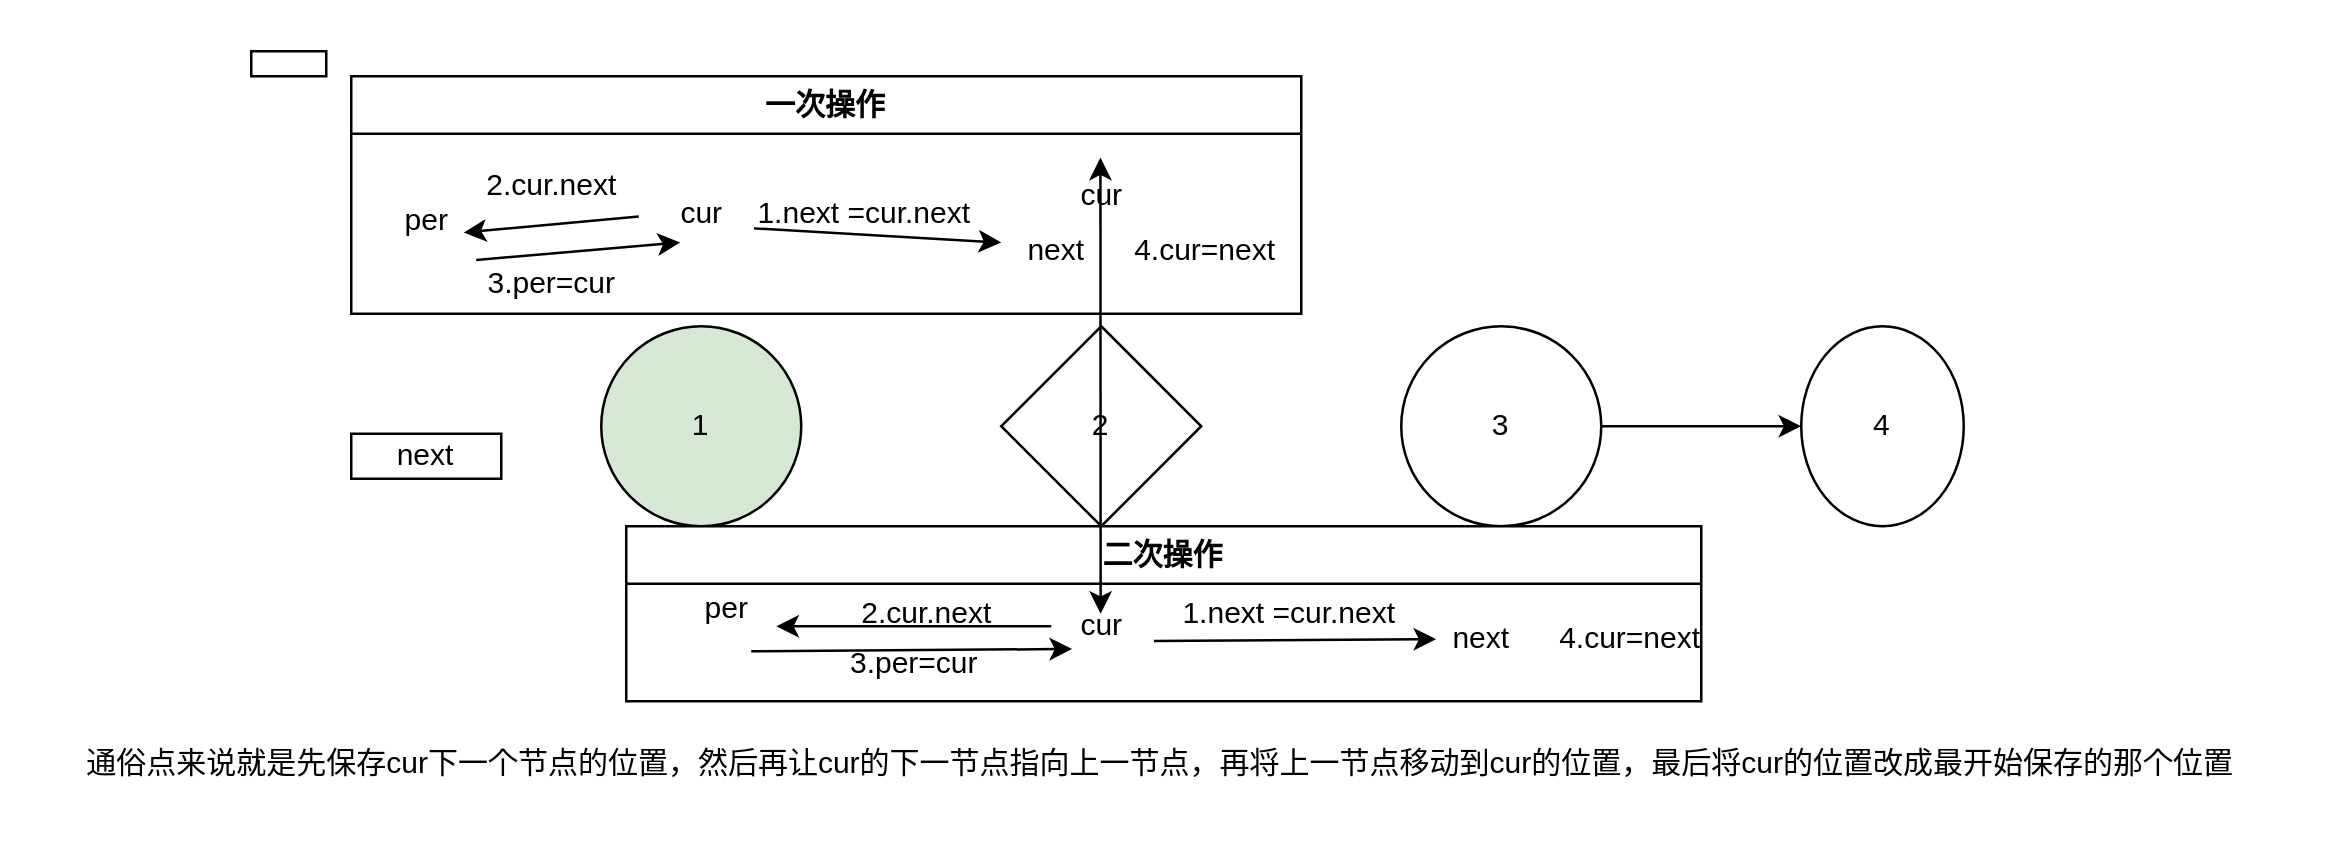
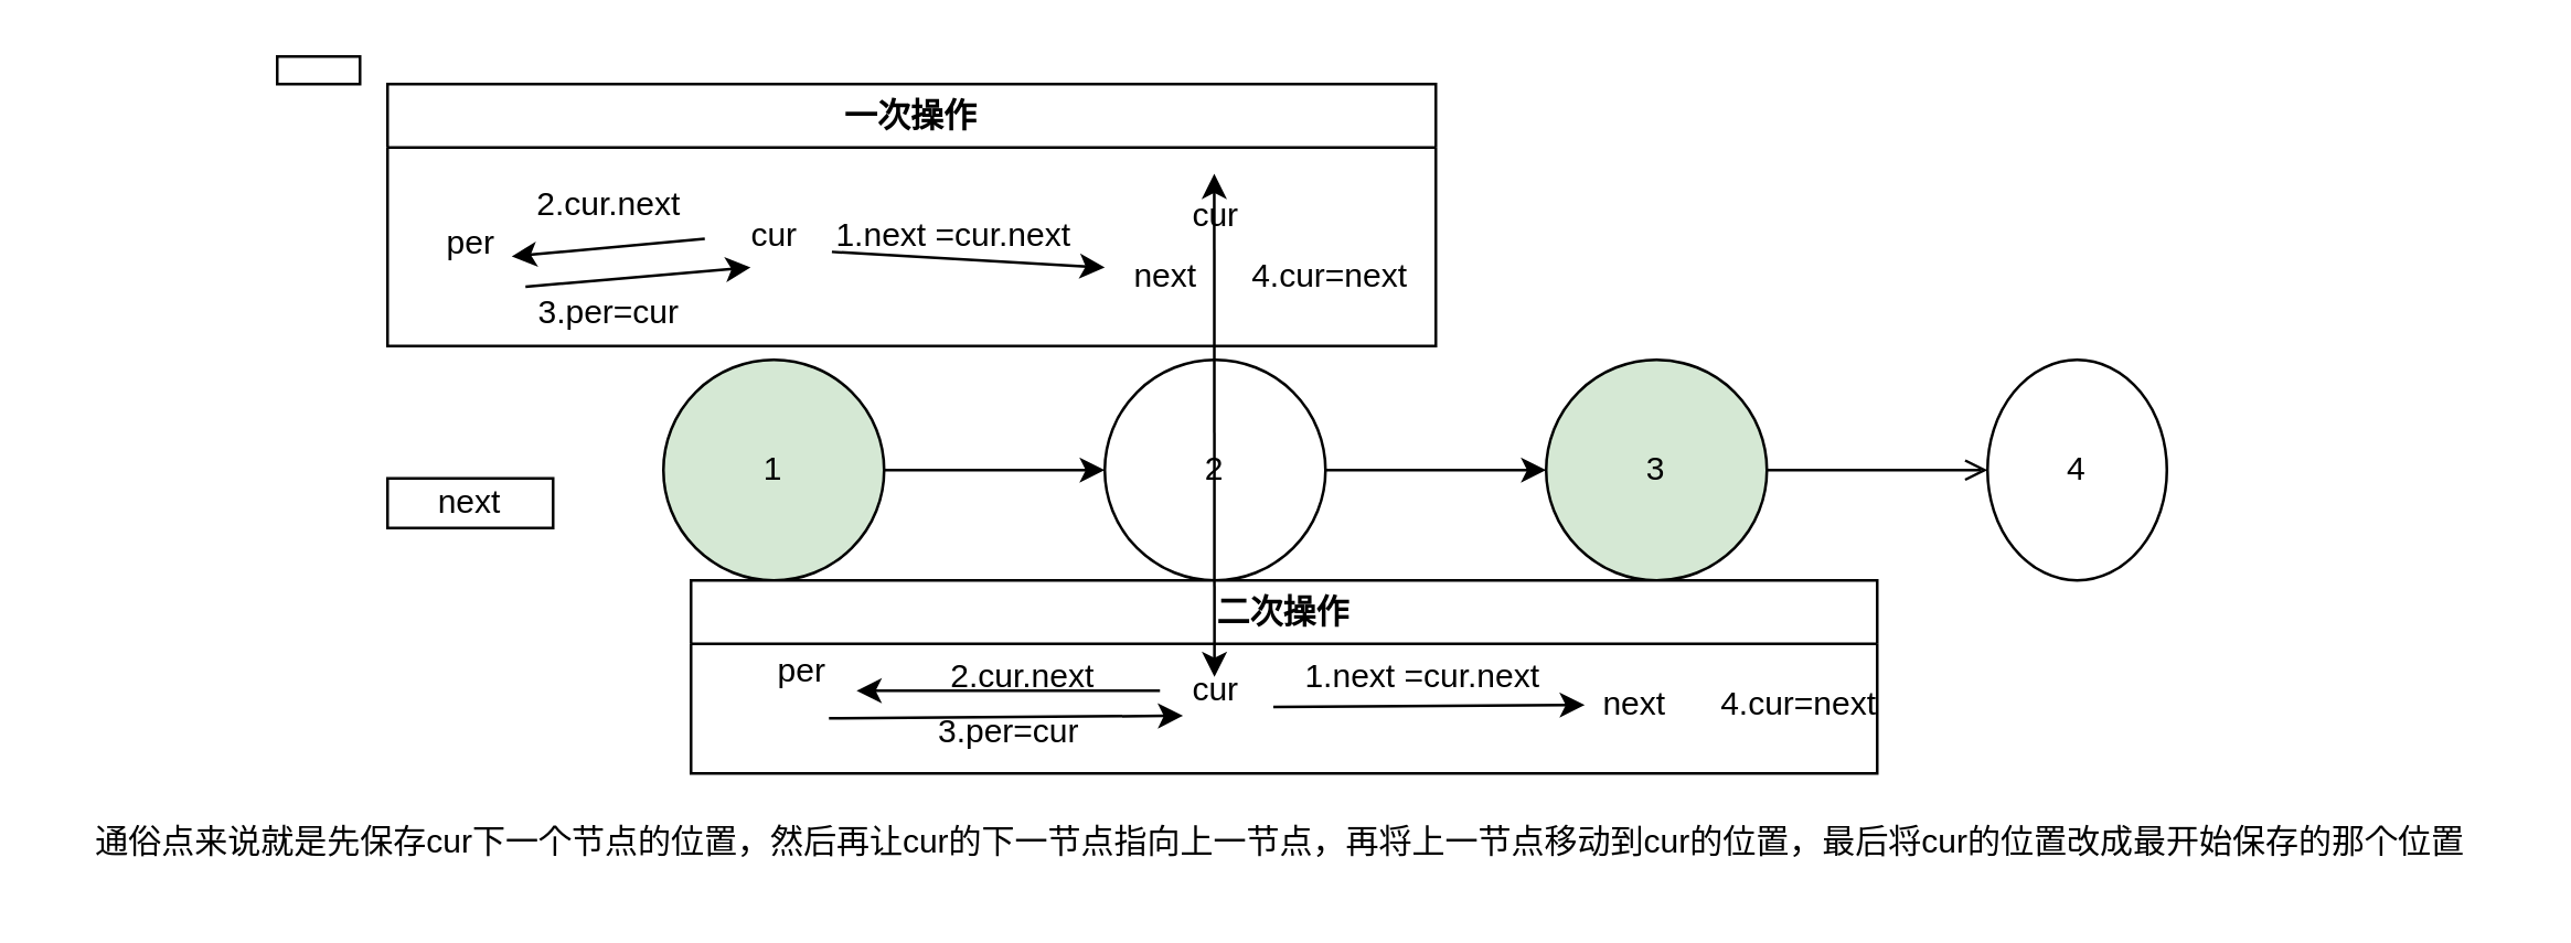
+ <mxCell id="2" value="" style="edgeStyle=none;html=1;" edge="1" parent="1" source="3" target="5"><mxGeometry relative="1" as="geometry" /></mxCell>
- <mxCell id="5" value="2" style="rhombus;whiteSpace=wrap;html=1;" vertex="1" parent="1"><mxGeometry x="400" y="130" width="80" height="80" as="geometry" /></mxCell>
+ <mxCell id="5" value="2" style="ellipse;whiteSpace=wrap;html=1;" vertex="1" parent="1"><mxGeometry x="400" y="130" width="80" height="80" as="geometry" /></mxCell>
+ <mxCell id="4" value="" style="edgeStyle=none;html=1;" edge="1" parent="1" source="5" target="7"><mxGeometry relative="1" as="geometry" /></mxCell>
- <mxCell id="7" value="3" style="ellipse;whiteSpace=wrap;html=1;" vertex="1" parent="1"><mxGeometry x="560" y="130" width="80" height="80" as="geometry" /></mxCell>
+ <mxCell id="7" value="3" style="ellipse;whiteSpace=wrap;html=1;fillColor=#d5e8d4;" vertex="1" parent="1"><mxGeometry x="560" y="130" width="80" height="80" as="geometry" /></mxCell>
- <mxCell id="6" value="" style="edgeStyle=none;html=1;" edge="1" parent="1" source="7" target="8"><mxGeometry relative="1" as="geometry" /></mxCell>
+ <mxCell id="6" value="" style="edgeStyle=none;html=1;endArrow=open;" edge="1" parent="1" source="7" target="8"><mxGeometry relative="1" as="geometry" /></mxCell>
